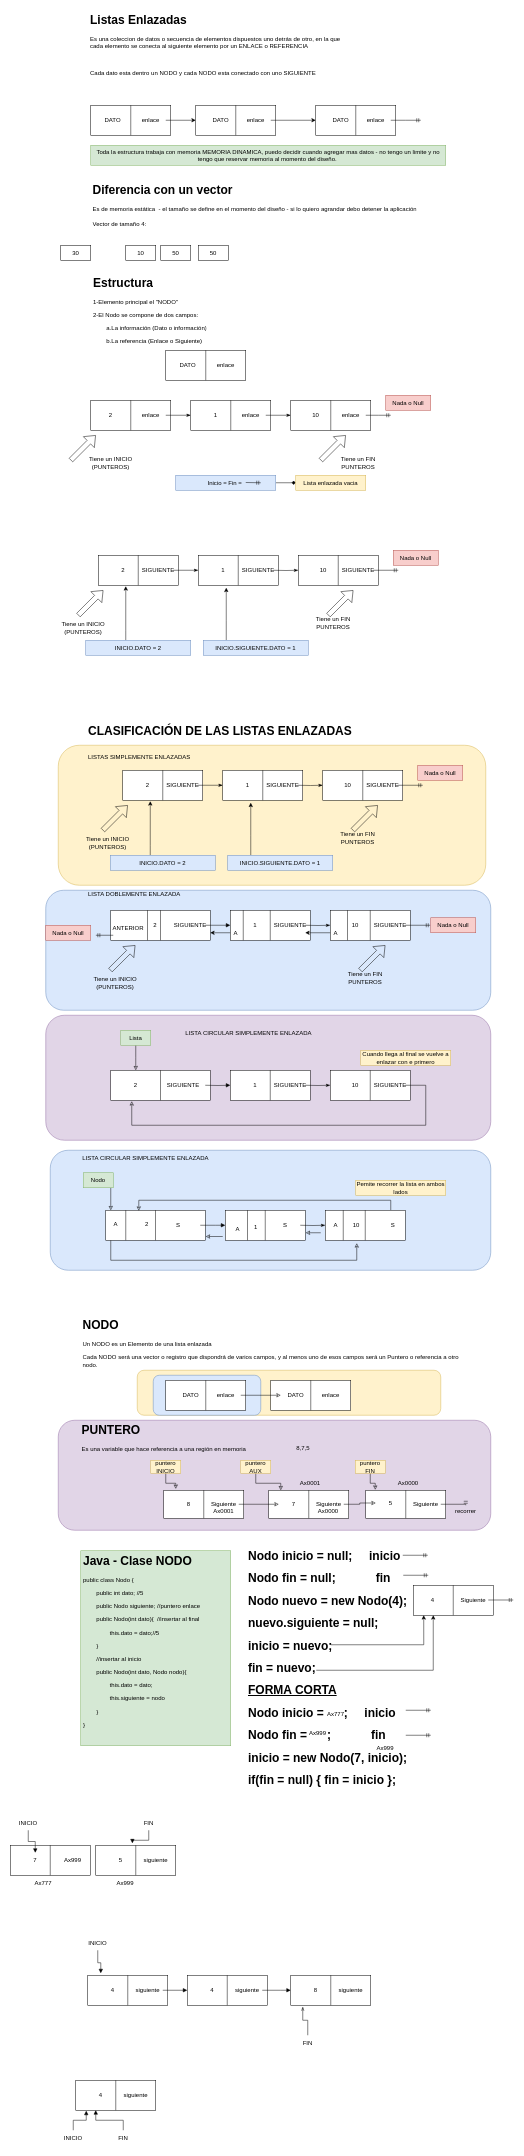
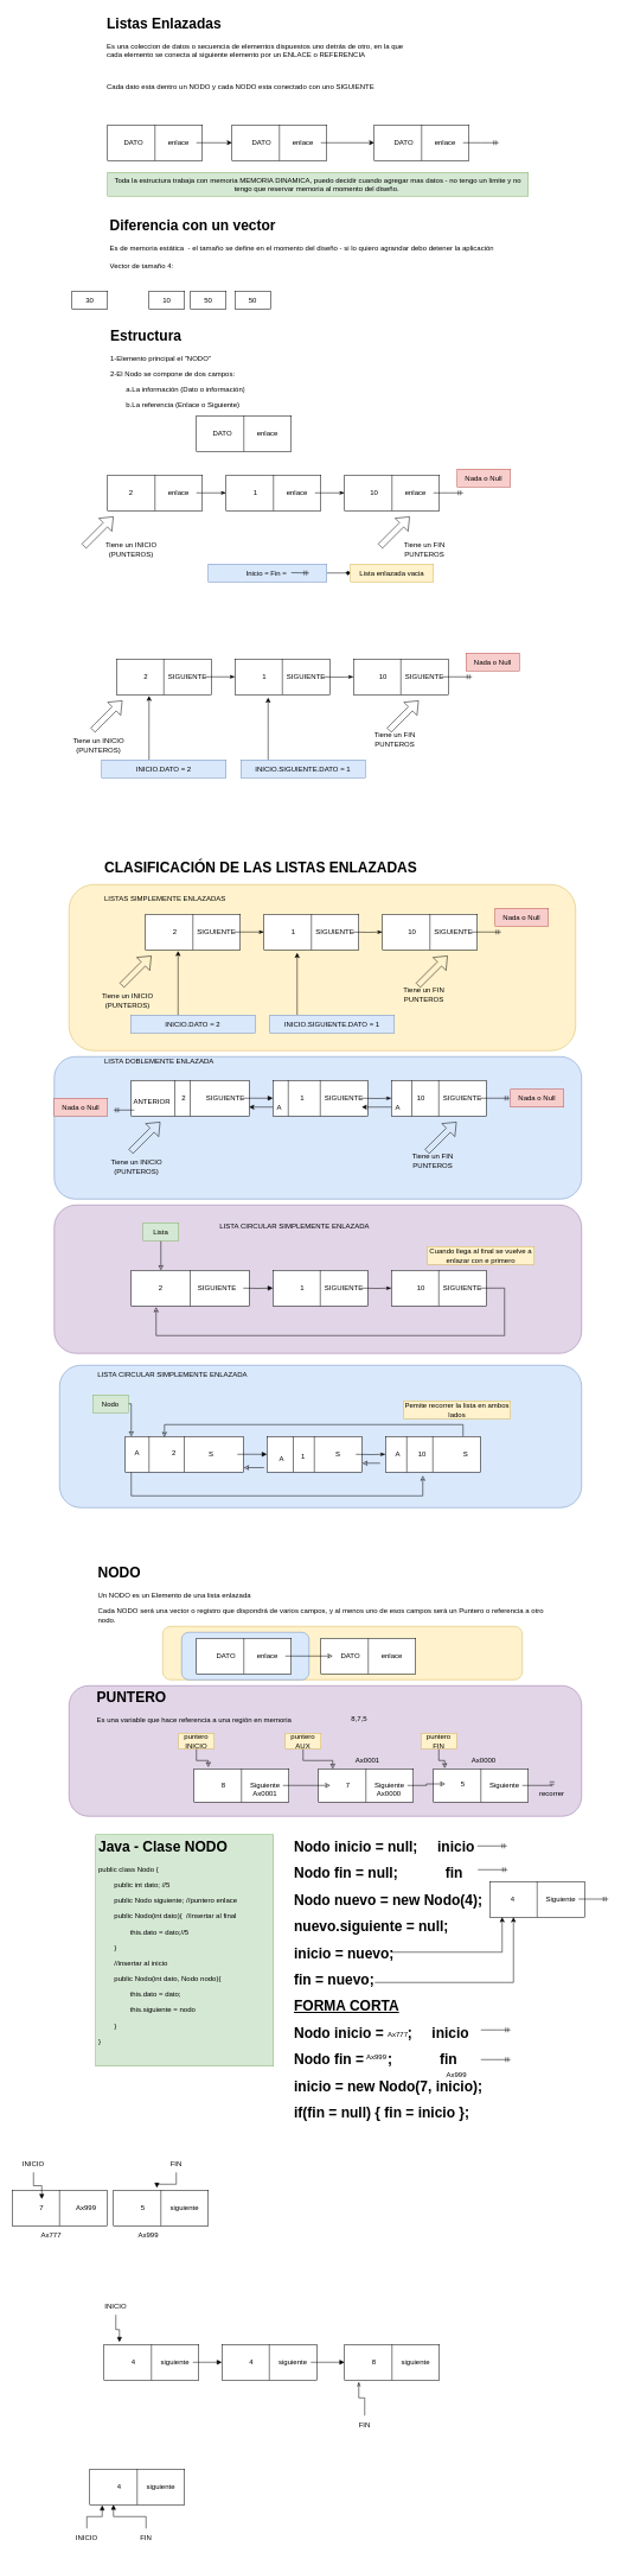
- <mxCell id="180" value="Nodo" style="text;html=1;strokeColor=#82b366;fillColor=#d5e8d4;align=center;verticalAlign=middle;whiteSpace=wrap;rounded=0;" vertex="1" parent="1"><mxGeometry x="166" y="2345" width="60" height="30" as="geometry" /></mxCell>
+ <mxCell id="180" value="Nodo" style="text;html=1;strokeColor=#82b366;fillColor=#d5e8d4;align=center;verticalAlign=middle;whiteSpace=wrap;rounded=0;" vertex="1" parent="1"><mxGeometry x="156" y="2350" width="60" height="30" as="geometry" /></mxCell>
- <mxCell id="181" value="Pemite recorrer la lista en ambos lados" style="text;html=1;strokeColor=#d6b656;fillColor=#fff2cc;align=center;verticalAlign=middle;whiteSpace=wrap;rounded=0;" vertex="1" parent="1"><mxGeometry x="711" y="2360" width="180" height="30" as="geometry" /></mxCell>
+ <mxCell id="181" value="Pemite recorrer la lista en ambos lados" style="text;html=1;strokeColor=#d6b656;fillColor=#fff2cc;align=center;verticalAlign=middle;whiteSpace=wrap;rounded=0;" vertex="1" parent="1"><mxGeometry x="681" y="2360" width="180" height="30" as="geometry" /></mxCell>
- <mxCell id="217" value="&lt;h1&gt;Java - Clase NODO&lt;/h1&gt;&lt;p&gt;public class Nodo {&lt;/p&gt;&lt;p&gt;&lt;span style=&quot;&quot;&gt;&#09;&lt;/span&gt;&lt;span style=&quot;white-space: pre;&quot;&gt;&#09;&lt;/span&gt;public int dato; //5&lt;br&gt;&lt;/p&gt;&lt;p&gt;&lt;span style=&quot;&quot;&gt;&#09;&lt;/span&gt;&lt;span style=&quot;white-space: pre;&quot;&gt;&#09;&lt;/span&gt;public Nodo siguiente; //puntero enlace&lt;br&gt;&lt;/p&gt;&lt;p&gt;&lt;span style=&quot;&quot;&gt;&#09;&lt;/span&gt;&lt;span style=&quot;white-space: pre;&quot;&gt;&#09;&lt;/span&gt;public Nodo(int dato){&amp;nbsp; //insertar al final&lt;/p&gt;&lt;p&gt;&lt;span style=&quot;&quot;&gt;&#09;&lt;/span&gt;&lt;span style=&quot;&quot;&gt;&#09;&lt;/span&gt;&lt;span style=&quot;&quot;&gt;&#09;&lt;/span&gt;&lt;span style=&quot;white-space: pre;&quot;&gt;&#09;&lt;/span&gt;&lt;span style=&quot;white-space: pre;&quot;&gt;&#09;&lt;/span&gt;this.dato = dato;//5&lt;br&gt;&lt;/p&gt;&lt;p&gt;&lt;span style=&quot;&quot;&gt;&#09;&lt;/span&gt;&lt;span style=&quot;white-space: pre;&quot;&gt;&#09;&lt;/span&gt;}&lt;br&gt;&lt;/p&gt;&lt;span style=&quot;white-space: pre;&quot;&gt;&#09;&lt;/span&gt;//insertar al inicio&lt;p&gt;&lt;span style=&quot;&quot;&gt;&#09;&lt;/span&gt;&lt;span style=&quot;white-space: pre;&quot;&gt;&#09;&lt;/span&gt;public Nodo(int dato, Nodo nodo){&amp;nbsp;&lt;/p&gt;&lt;p&gt;&lt;span style=&quot;&quot;&gt;&#09;&lt;/span&gt;&lt;span style=&quot;&quot;&gt;&#09;&lt;/span&gt;&lt;span style=&quot;white-space: pre;&quot;&gt;&#09;&lt;/span&gt;&lt;span style=&quot;white-space: pre;&quot;&gt;&#09;&lt;/span&gt;this.dato = dato;&lt;br&gt;&lt;/p&gt;&lt;p&gt;&lt;span style=&quot;&quot;&gt;&#09;&lt;span style=&quot;&quot;&gt;&#09;&lt;/span&gt;&lt;span style=&quot;white-space: pre;&quot;&gt;&#09;&lt;/span&gt;&lt;span style=&quot;white-space: pre;&quot;&gt;&#09;&lt;/span&gt;t&lt;/span&gt;his.siguiente = nodo&lt;br&gt;&lt;/p&gt;&lt;p&gt;&lt;span style=&quot;&quot;&gt;&#09;&lt;/span&gt;&lt;span style=&quot;white-space: pre;&quot;&gt;&#09;&lt;/span&gt;}&lt;/p&gt;&lt;p&gt;&lt;span style=&quot;background-color: initial;&quot;&gt;}&lt;/span&gt;&lt;/p&gt;" style="text;html=1;strokeColor=#82b366;fillColor=#d5e8d4;spacing=5;spacingTop=-20;whiteSpace=wrap;overflow=hidden;rounded=0;shadow=0;" vertex="1" parent="1"><mxGeometry x="161" y="3101" width="300" height="390" as="geometry" /></mxCell>
+ <mxCell id="217" value="&lt;h1&gt;Java - Clase NODO&lt;/h1&gt;&lt;p&gt;public class Nodo {&lt;/p&gt;&lt;p&gt;&lt;span style=&quot;&quot;&gt;&#09;&lt;/span&gt;&lt;span style=&quot;white-space: pre;&quot;&gt;&#09;&lt;/span&gt;public int dato; //5&lt;br&gt;&lt;/p&gt;&lt;p&gt;&lt;span style=&quot;&quot;&gt;&#09;&lt;/span&gt;&lt;span style=&quot;white-space: pre;&quot;&gt;&#09;&lt;/span&gt;public Nodo siguiente; //puntero enlace&lt;br&gt;&lt;/p&gt;&lt;p&gt;&lt;span style=&quot;&quot;&gt;&#09;&lt;/span&gt;&lt;span style=&quot;white-space: pre;&quot;&gt;&#09;&lt;/span&gt;public Nodo(int dato){&amp;nbsp; //insertar al final&lt;/p&gt;&lt;p&gt;&lt;span style=&quot;&quot;&gt;&#09;&lt;/span&gt;&lt;span style=&quot;&quot;&gt;&#09;&lt;/span&gt;&lt;span style=&quot;&quot;&gt;&#09;&lt;/span&gt;&lt;span style=&quot;white-space: pre;&quot;&gt;&#09;&lt;/span&gt;&lt;span style=&quot;white-space: pre;&quot;&gt;&#09;&lt;/span&gt;this.dato = dato;//5&lt;br&gt;&lt;/p&gt;&lt;p&gt;&lt;span style=&quot;&quot;&gt;&#09;&lt;/span&gt;&lt;span style=&quot;white-space: pre;&quot;&gt;&#09;&lt;/span&gt;}&lt;br&gt;&lt;/p&gt;&lt;span style=&quot;white-space: pre;&quot;&gt;&#09;&lt;/span&gt;//insertar al inicio&lt;p&gt;&lt;span style=&quot;&quot;&gt;&#09;&lt;/span&gt;&lt;span style=&quot;white-space: pre;&quot;&gt;&#09;&lt;/span&gt;public Nodo(int dato, Nodo nodo){&amp;nbsp;&lt;/p&gt;&lt;p&gt;&lt;span style=&quot;&quot;&gt;&#09;&lt;/span&gt;&lt;span style=&quot;&quot;&gt;&#09;&lt;/span&gt;&lt;span style=&quot;white-space: pre;&quot;&gt;&#09;&lt;/span&gt;&lt;span style=&quot;white-space: pre;&quot;&gt;&#09;&lt;/span&gt;this.dato = dato;&lt;br&gt;&lt;/p&gt;&lt;p&gt;&lt;span style=&quot;&quot;&gt;&#09;&lt;span style=&quot;&quot;&gt;&#09;&lt;/span&gt;&lt;span style=&quot;white-space: pre;&quot;&gt;&#09;&lt;/span&gt;&lt;span style=&quot;white-space: pre;&quot;&gt;&#09;&lt;/span&gt;t&lt;/span&gt;his.siguiente = nodo&lt;br&gt;&lt;/p&gt;&lt;p&gt;&lt;span style=&quot;&quot;&gt;&#09;&lt;/span&gt;&lt;span style=&quot;white-space: pre;&quot;&gt;&#09;&lt;/span&gt;}&lt;/p&gt;&lt;p&gt;&lt;span style=&quot;background-color: initial;&quot;&gt;}&lt;/span&gt;&lt;/p&gt;" style="text;html=1;strokeColor=#82b366;fillColor=#d5e8d4;spacing=5;spacingTop=-20;whiteSpace=wrap;overflow=hidden;rounded=0;shadow=0;" vertex="1" parent="1"><mxGeometry x="161" y="3091" width="300" height="390" as="geometry" /></mxCell>
